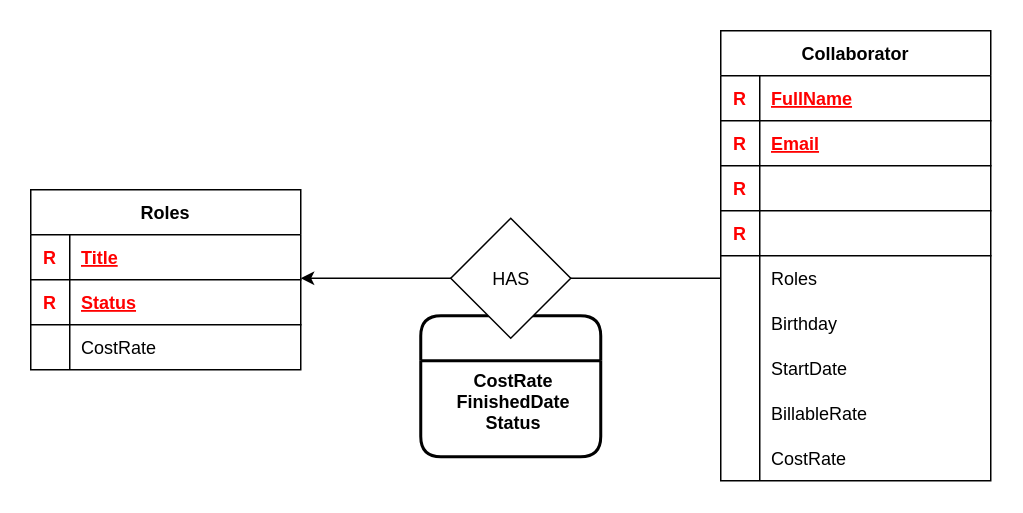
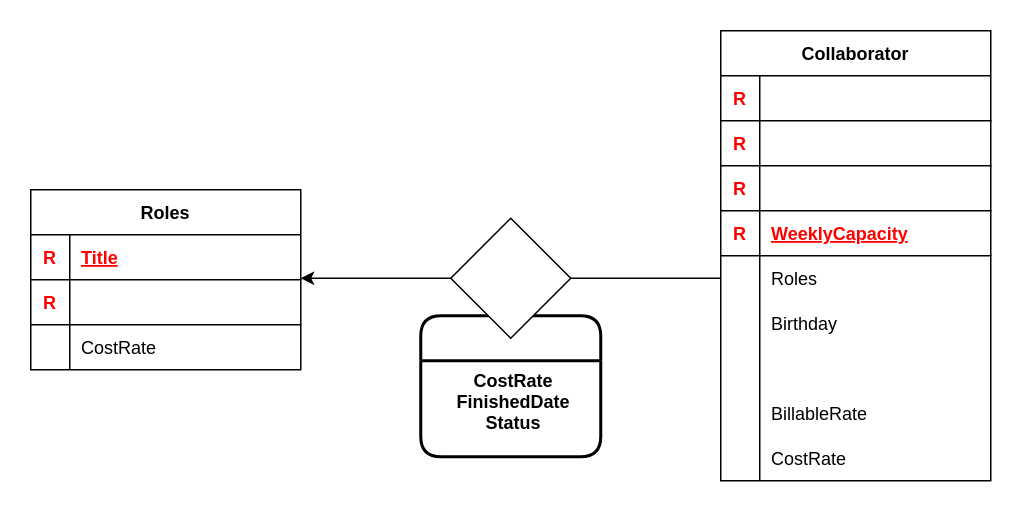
- <mxCell id="5" value="FullName" style="shape=partialRectangle;connectable=0;fillColor=none;top=0;left=0;bottom=0;right=0;align=left;spacingLeft=6;fontStyle=5;overflow=hidden;fontColor=#FF0000;strokeColor=none;" vertex="1" parent="3"><mxGeometry x="26" width="154" height="30" as="geometry" /></mxCell>
- <mxCell id="8" value="Email" style="shape=partialRectangle;connectable=0;fillColor=none;top=0;left=0;bottom=0;right=0;align=left;spacingLeft=6;fontStyle=5;overflow=hidden;fontColor=#FF0000;strokeColor=none;" vertex="1" parent="6"><mxGeometry x="26" width="154" height="30" as="geometry" /></mxCell>
+ <mxCell id="13" value="WeeklyCapacity" style="shape=partialRectangle;connectable=0;fillColor=none;top=0;left=0;bottom=0;right=0;align=left;spacingLeft=6;fontStyle=5;overflow=hidden;fontColor=#FF0000;strokeColor=none;" vertex="1" parent="11"><mxGeometry x="26" width="154" height="30" as="geometry" /></mxCell>
- <mxCell id="43" value="HAS" style="text;html=1;align=center;verticalAlign=middle;resizable=0;points=[];autosize=1;strokeColor=none;fillColor=none;fontColor=#000000;" vertex="1" parent="1"><mxGeometry x="320" y="176" width="40" height="20" as="geometry" /></mxCell>
- <mxCell id="35" value="Status" style="shape=partialRectangle;connectable=0;fillColor=none;top=0;left=0;bottom=0;right=0;align=left;spacingLeft=6;fontStyle=5;overflow=hidden;fontColor=#FF0000;strokeColor=none;" vertex="1" parent="33"><mxGeometry x="26" width="154" height="30" as="geometry" /></mxCell>
- <mxCell id="22" value="StartDate" style="shape=partialRectangle;connectable=0;fillColor=none;top=0;left=0;bottom=0;right=0;align=left;spacingLeft=6;overflow=hidden;" vertex="1" parent="20"><mxGeometry x="26" width="154" height="30" as="geometry" /></mxCell>
